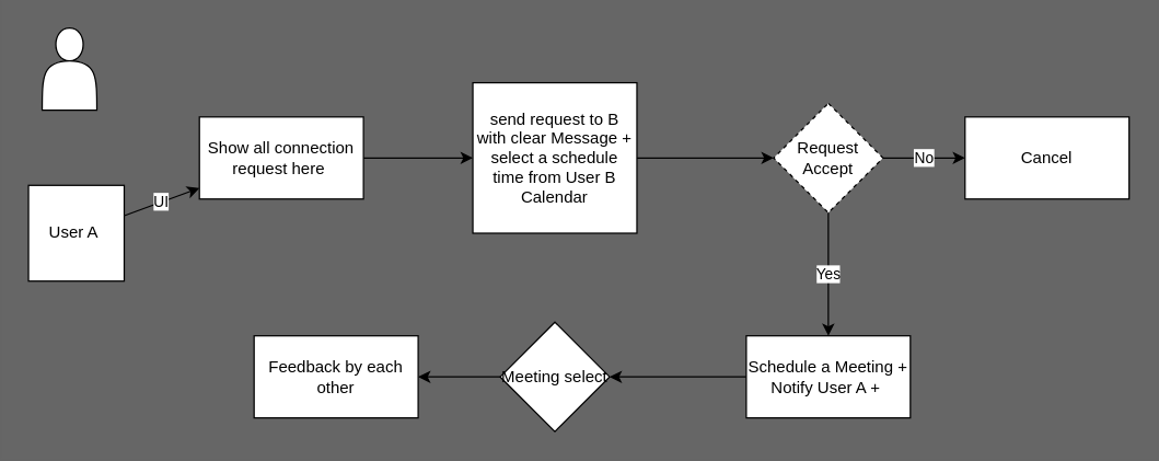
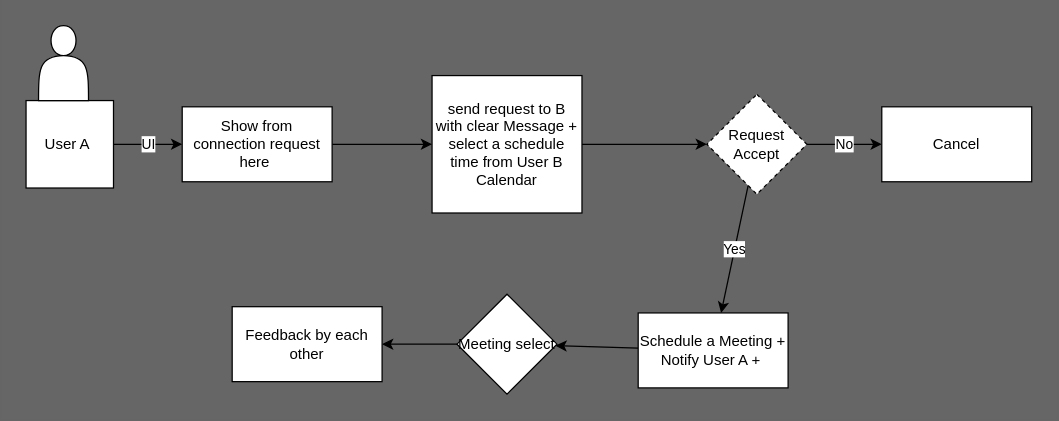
- <mxCell id="5" value="Show all connection request here&amp;nbsp;" style="whiteSpace=wrap;html=1;" vertex="1" parent="1"><mxGeometry x="145" y="85" width="120" height="60" as="geometry" /></mxCell>
+ <mxCell id="5" value="Show from connection request here&amp;nbsp;" style="whiteSpace=wrap;html=1;" vertex="1" parent="1"><mxGeometry x="145" y="85" width="120" height="60" as="geometry" /></mxCell>
- <mxCell id="3" value="User A&amp;nbsp;" style="whiteSpace=wrap;html=1;aspect=fixed;" vertex="1" parent="1"><mxGeometry x="20" y="135" width="70" height="70" as="geometry" /></mxCell>
+ <mxCell id="3" value="User A&amp;nbsp;" style="whiteSpace=wrap;html=1;aspect=fixed;" vertex="1" parent="1"><mxGeometry x="20" y="80" width="70" height="70" as="geometry" /></mxCell>
- <mxCell id="12" value="Schedule a Meeting + Notify User A +&amp;nbsp;" style="whiteSpace=wrap;html=1;" vertex="1" parent="1"><mxGeometry x="545" y="245" width="120" height="60" as="geometry" /></mxCell>
+ <mxCell id="12" value="Schedule a Meeting + Notify User A +&amp;nbsp;" style="whiteSpace=wrap;html=1;" vertex="1" parent="1"><mxGeometry x="510" y="250" width="120" height="60" as="geometry" /></mxCell>
